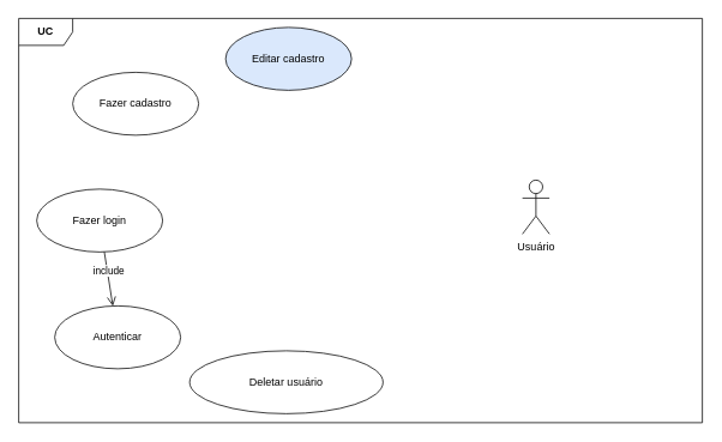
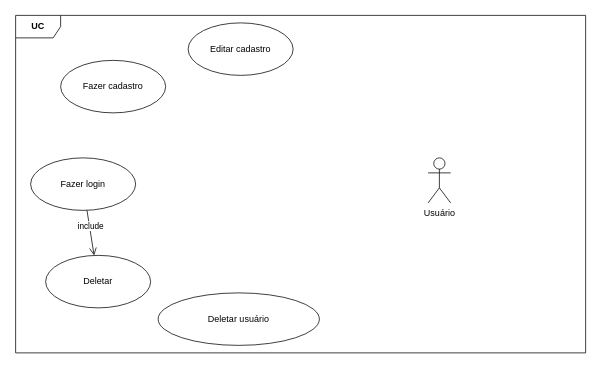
- <mxCell id="4" value="Editar cadastro" style="ellipse;whiteSpace=wrap;html=1;fillColor=#dae8fc;" vertex="1" parent="1"><mxGeometry x="250" y="30" width="140" height="70" as="geometry" /></mxCell>
+ <mxCell id="4" value="Editar cadastro" style="ellipse;whiteSpace=wrap;html=1;" vertex="1" parent="1"><mxGeometry x="250" y="30" width="140" height="70" as="geometry" /></mxCell>
- <mxCell id="3" value="Usuário" style="shape=umlActor;verticalLabelPosition=bottom;verticalAlign=top;html=1;" vertex="1" parent="1"><mxGeometry x="580" y="200" width="30" height="60" as="geometry" /></mxCell>
+ <mxCell id="3" value="Usuário" style="shape=umlActor;verticalLabelPosition=bottom;verticalAlign=top;html=1;" vertex="1" parent="1"><mxGeometry x="570" y="210" width="30" height="60" as="geometry" /></mxCell>
- <mxCell id="8" value="Autenticar" style="ellipse;whiteSpace=wrap;html=1;" vertex="1" parent="1"><mxGeometry x="60" y="340" width="140" height="70" as="geometry" /></mxCell>
+ <mxCell id="8" value="Deletar" style="ellipse;whiteSpace=wrap;html=1;" vertex="1" parent="1"><mxGeometry x="60" y="340" width="140" height="70" as="geometry" /></mxCell>
